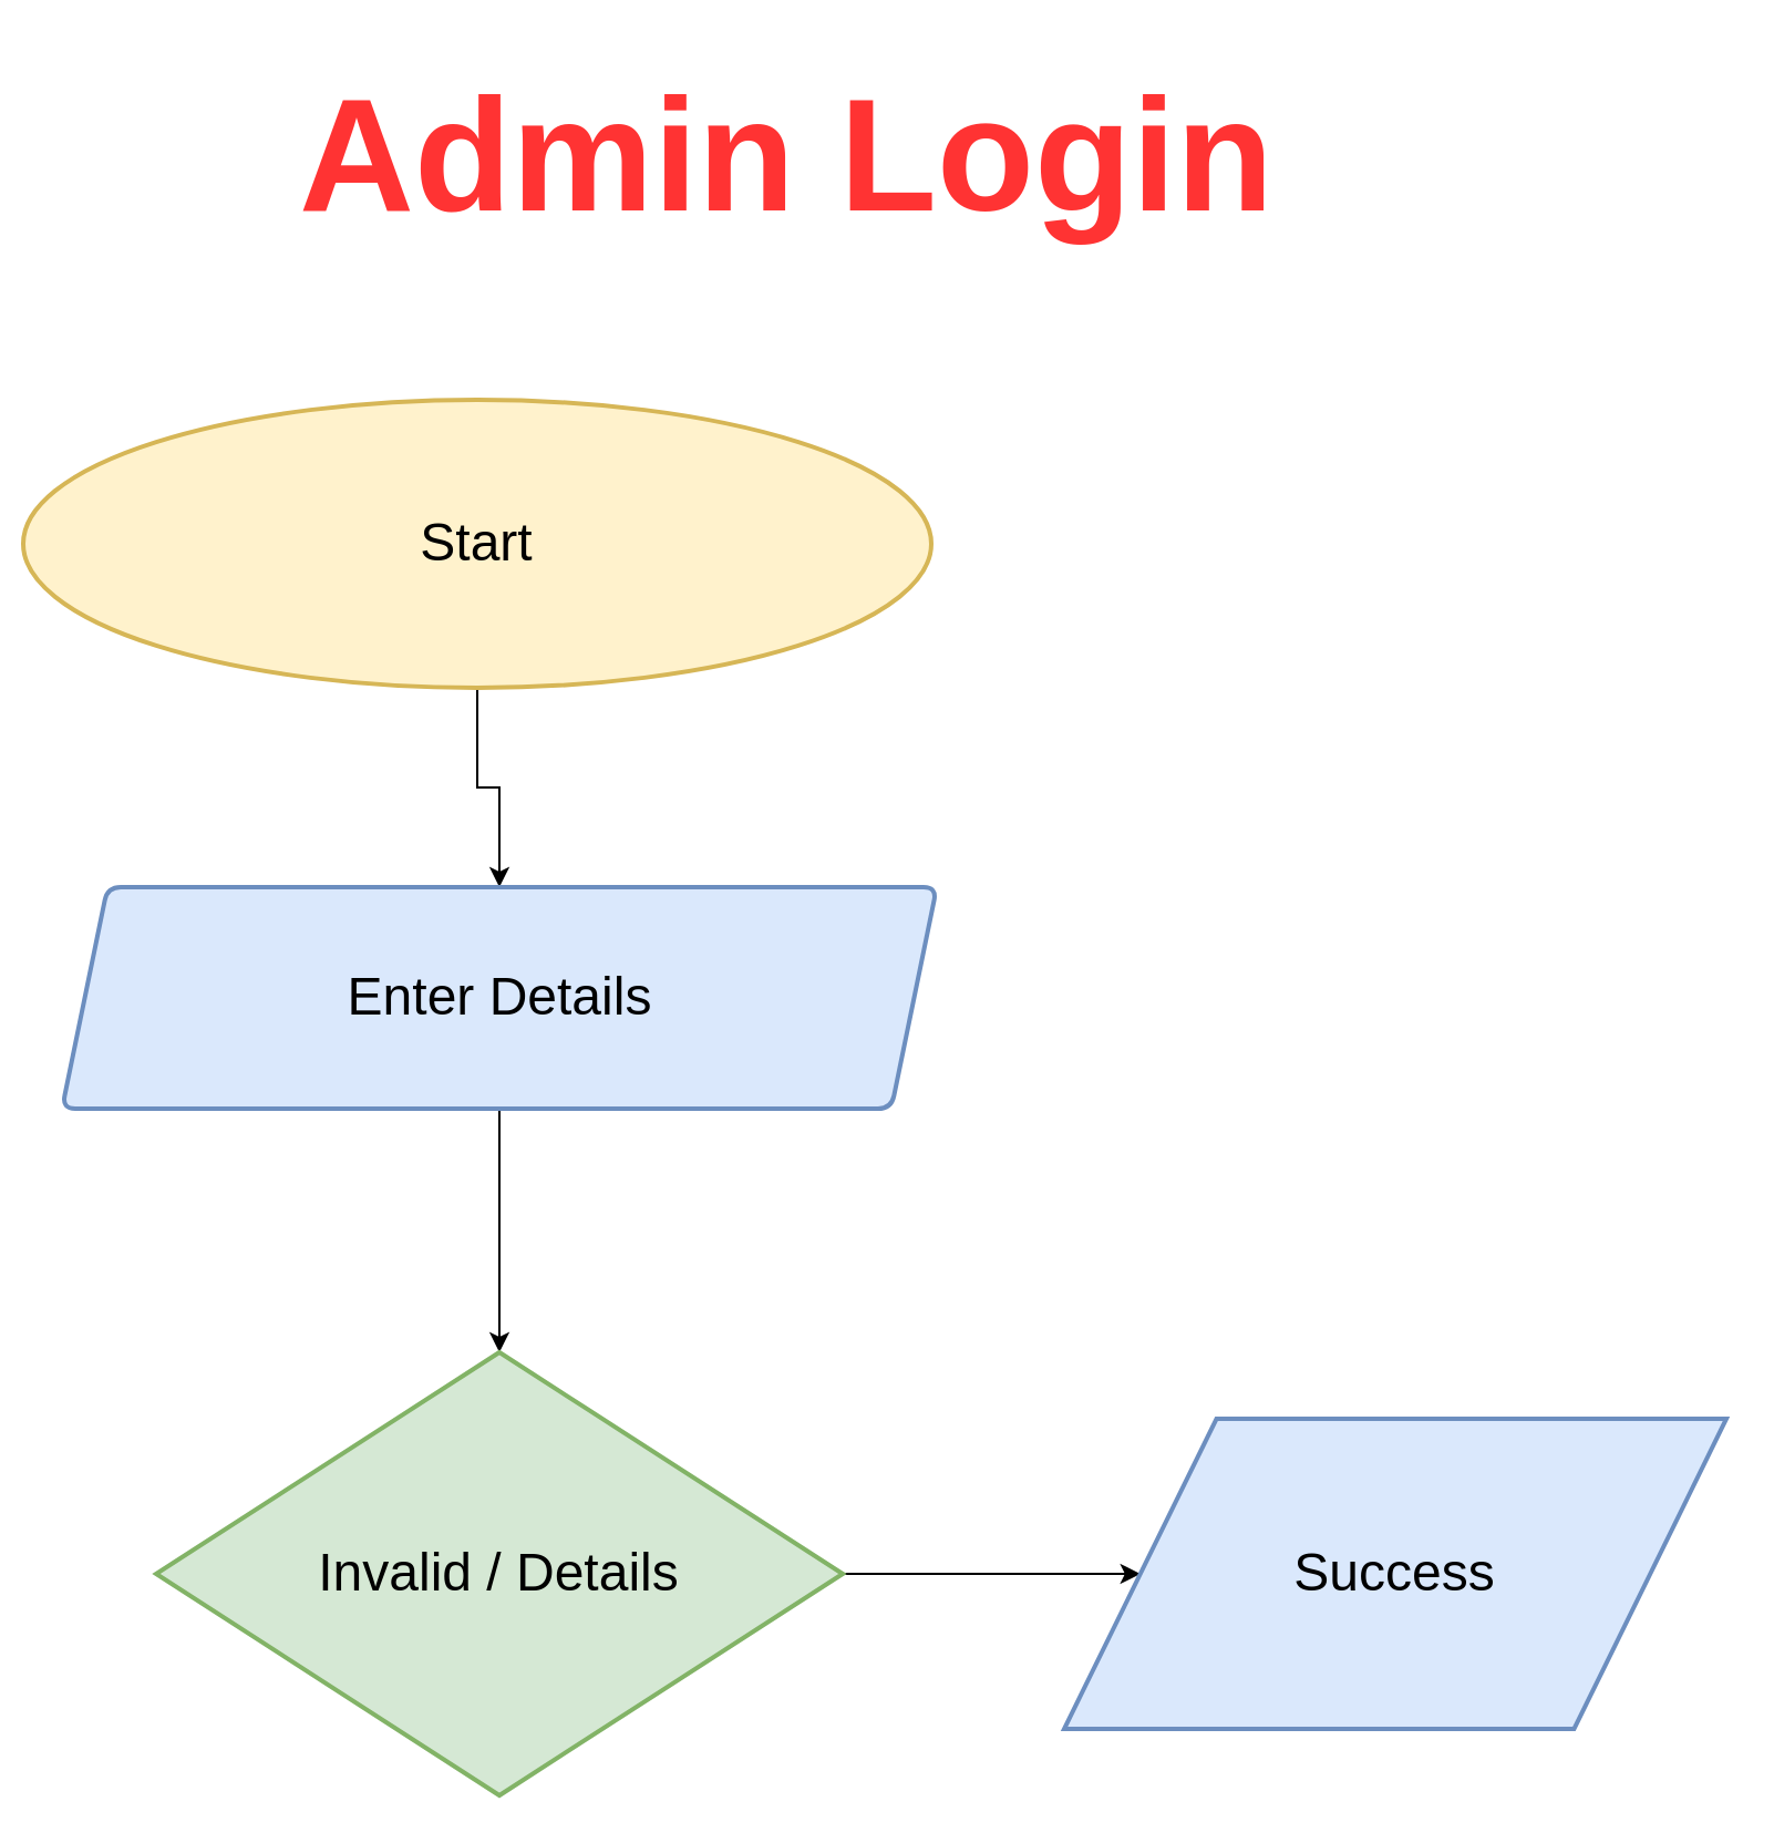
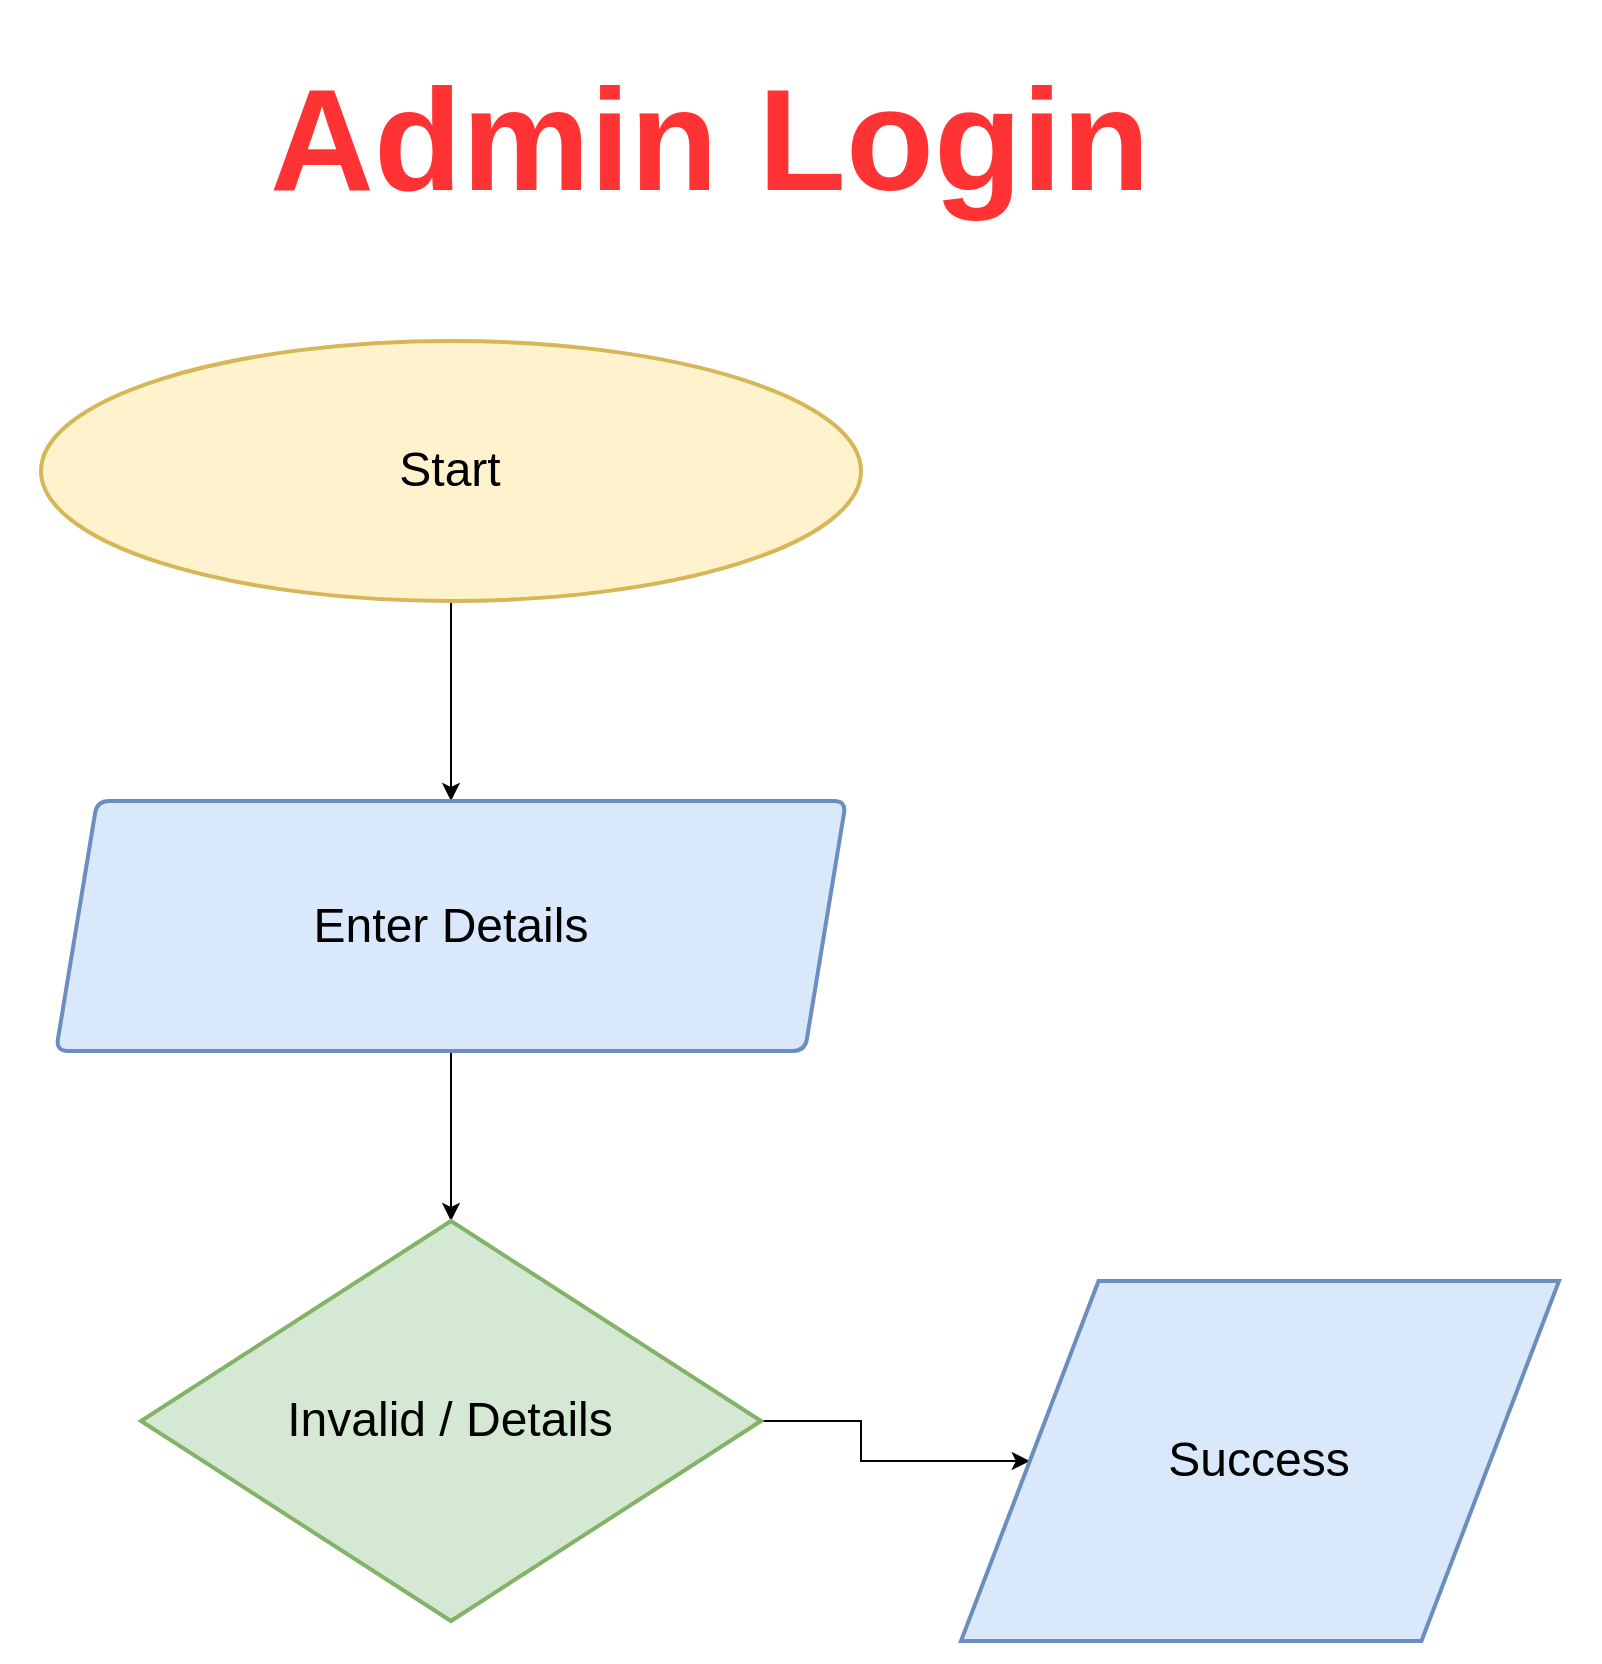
- <mxCell id="4" value="&lt;font style=&quot;font-size: 24px;&quot;&gt;Start&lt;/font&gt;" style="strokeWidth=2;html=1;shape=mxgraph.flowchart.start_1;whiteSpace=wrap;fillColor=#fff2cc;strokeColor=#d6b656;" vertex="1" parent="1"><mxGeometry x="10" y="180" width="410" height="130" as="geometry" /></mxCell>
+ <mxCell id="4" value="&lt;font style=&quot;font-size: 24px;&quot;&gt;Start&lt;/font&gt;" style="strokeWidth=2;html=1;shape=mxgraph.flowchart.start_1;whiteSpace=wrap;fillColor=#fff2cc;strokeColor=#d6b656;" vertex="1" parent="1"><mxGeometry x="20" y="170" width="410" height="130" as="geometry" /></mxCell>
- <mxCell id="6" value="&lt;font style=&quot;font-size: 24px;&quot;&gt;Enter Details&lt;/font&gt;" style="shape=parallelogram;html=1;strokeWidth=2;perimeter=parallelogramPerimeter;whiteSpace=wrap;rounded=1;arcSize=12;size=0.052;fillColor=#dae8fc;strokeColor=#6c8ebf;" vertex="1" parent="1"><mxGeometry x="27.5" y="400" width="395" height="100" as="geometry" /></mxCell>
+ <mxCell id="6" value="&lt;font style=&quot;font-size: 24px;&quot;&gt;Enter Details&lt;/font&gt;" style="shape=parallelogram;html=1;strokeWidth=2;perimeter=parallelogramPerimeter;whiteSpace=wrap;rounded=1;arcSize=12;size=0.052;fillColor=#dae8fc;strokeColor=#6c8ebf;" vertex="1" parent="1"><mxGeometry x="27.5" y="400" width="395" height="125" as="geometry" /></mxCell>
- <mxCell id="9" value="&lt;font style=&quot;font-size: 24px;&quot;&gt;Success&lt;/font&gt;" style="shape=parallelogram;html=1;strokeWidth=2;perimeter=parallelogramPerimeter;whiteSpace=wrap;rounded=1;arcSize=0;size=0.23;fillColor=#dae8fc;strokeColor=#6c8ebf;" vertex="1" parent="1"><mxGeometry x="480" y="640" width="299" height="140" as="geometry" /></mxCell>
+ <mxCell id="9" value="&lt;font style=&quot;font-size: 24px;&quot;&gt;Success&lt;/font&gt;" style="shape=parallelogram;html=1;strokeWidth=2;perimeter=parallelogramPerimeter;whiteSpace=wrap;rounded=1;arcSize=0;size=0.23;fillColor=#dae8fc;strokeColor=#6c8ebf;" vertex="1" parent="1"><mxGeometry x="480" y="640" width="299" height="180" as="geometry" /></mxCell>
